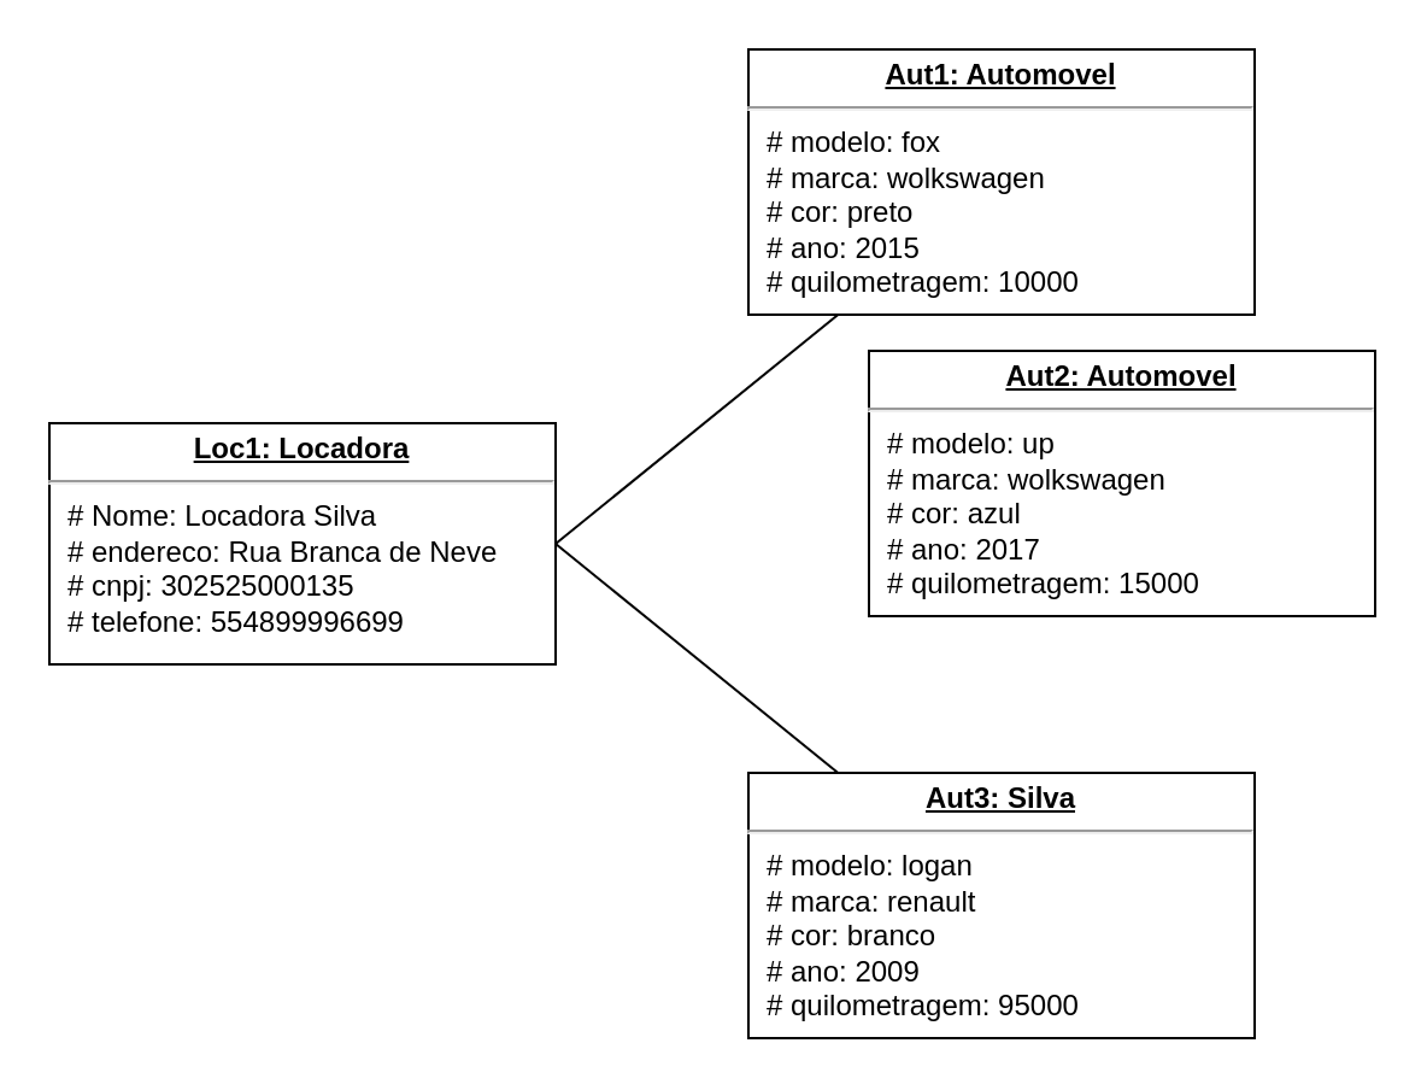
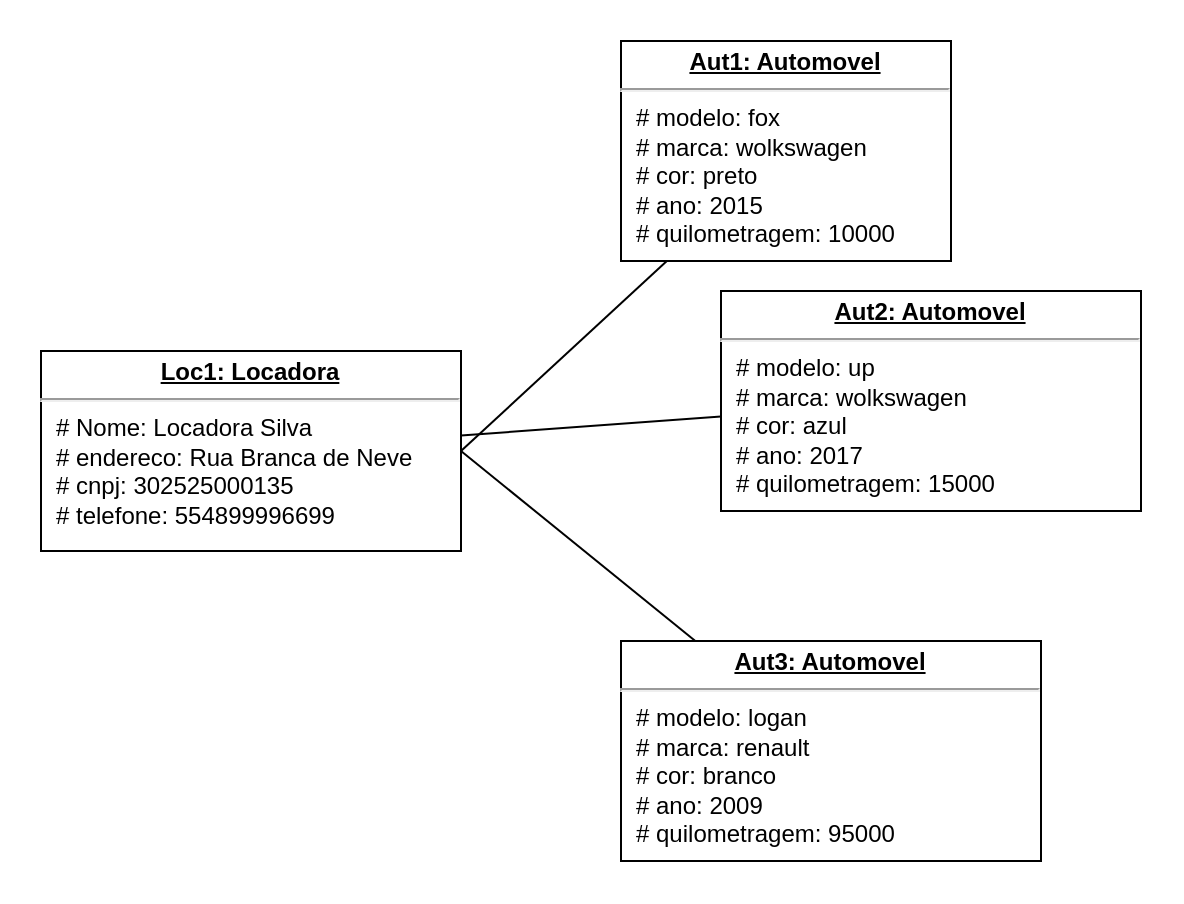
- <mxCell id="3" value="&lt;p style=&quot;margin: 0px ; margin-top: 4px ; text-align: center ; text-decoration: underline&quot;&gt;&lt;b&gt;Aut1: Automovel&lt;/b&gt;&lt;/p&gt;&lt;hr&gt;&lt;p style=&quot;margin: 0px ; margin-left: 8px&quot;&gt;# modelo: fox&lt;br&gt;# marca: wolkswagen&lt;br&gt;&lt;/p&gt;&lt;p style=&quot;margin: 0px ; margin-left: 8px&quot;&gt;# cor: preto&lt;/p&gt;&lt;p style=&quot;margin: 0px ; margin-left: 8px&quot;&gt;# ano: 2015&lt;/p&gt;&lt;p style=&quot;margin: 0px ; margin-left: 8px&quot;&gt;# quilometragem: 10000&lt;/p&gt;" style="verticalAlign=top;align=left;overflow=fill;fontSize=12;fontFamily=Helvetica;html=1;" vertex="1" parent="1"><mxGeometry x="310" y="20" width="210" height="110" as="geometry" /></mxCell>
+ <mxCell id="3" value="&lt;p style=&quot;margin: 0px ; margin-top: 4px ; text-align: center ; text-decoration: underline&quot;&gt;&lt;b&gt;Aut1: Automovel&lt;/b&gt;&lt;/p&gt;&lt;hr&gt;&lt;p style=&quot;margin: 0px ; margin-left: 8px&quot;&gt;# modelo: fox&lt;br&gt;# marca: wolkswagen&lt;br&gt;&lt;/p&gt;&lt;p style=&quot;margin: 0px ; margin-left: 8px&quot;&gt;# cor: preto&lt;/p&gt;&lt;p style=&quot;margin: 0px ; margin-left: 8px&quot;&gt;# ano: 2015&lt;/p&gt;&lt;p style=&quot;margin: 0px ; margin-left: 8px&quot;&gt;# quilometragem: 10000&lt;/p&gt;" style="verticalAlign=top;align=left;overflow=fill;fontSize=12;fontFamily=Helvetica;html=1;" vertex="1" parent="1"><mxGeometry x="310" y="20" width="165" height="110" as="geometry" /></mxCell>
+ <mxCell id="7" value="" style="endArrow=none;html=1;" edge="1" parent="1" source="2" target="4"><mxGeometry width="50" height="50" relative="1" as="geometry"><mxPoint x="240" y="340" as="sourcePoint" /><mxPoint x="290" y="290" as="targetPoint" /></mxGeometry></mxCell>
- <mxCell id="5" value="&lt;p style=&quot;margin: 0px ; margin-top: 4px ; text-align: center ; text-decoration: underline&quot;&gt;&lt;b&gt;Aut3: Silva&lt;/b&gt;&lt;/p&gt;&lt;hr&gt;&lt;p style=&quot;margin: 0px ; margin-left: 8px&quot;&gt;# modelo: logan&lt;br&gt;# marca: renault&lt;br&gt;&lt;/p&gt;&lt;p style=&quot;margin: 0px ; margin-left: 8px&quot;&gt;# cor: branco&lt;/p&gt;&lt;p style=&quot;margin: 0px ; margin-left: 8px&quot;&gt;# ano: 2009&lt;/p&gt;&lt;p style=&quot;margin: 0px ; margin-left: 8px&quot;&gt;# quilometragem: 95000&lt;/p&gt;" style="verticalAlign=top;align=left;overflow=fill;fontSize=12;fontFamily=Helvetica;html=1;" vertex="1" parent="1"><mxGeometry x="310" y="320" width="210" height="110" as="geometry" /></mxCell>
+ <mxCell id="5" value="&lt;p style=&quot;margin: 0px ; margin-top: 4px ; text-align: center ; text-decoration: underline&quot;&gt;&lt;b&gt;Aut3: Automovel&lt;/b&gt;&lt;/p&gt;&lt;hr&gt;&lt;p style=&quot;margin: 0px ; margin-left: 8px&quot;&gt;# modelo: logan&lt;br&gt;# marca: renault&lt;br&gt;&lt;/p&gt;&lt;p style=&quot;margin: 0px ; margin-left: 8px&quot;&gt;# cor: branco&lt;/p&gt;&lt;p style=&quot;margin: 0px ; margin-left: 8px&quot;&gt;# ano: 2009&lt;/p&gt;&lt;p style=&quot;margin: 0px ; margin-left: 8px&quot;&gt;# quilometragem: 95000&lt;/p&gt;" style="verticalAlign=top;align=left;overflow=fill;fontSize=12;fontFamily=Helvetica;html=1;" vertex="1" parent="1"><mxGeometry x="310" y="320" width="210" height="110" as="geometry" /></mxCell>
